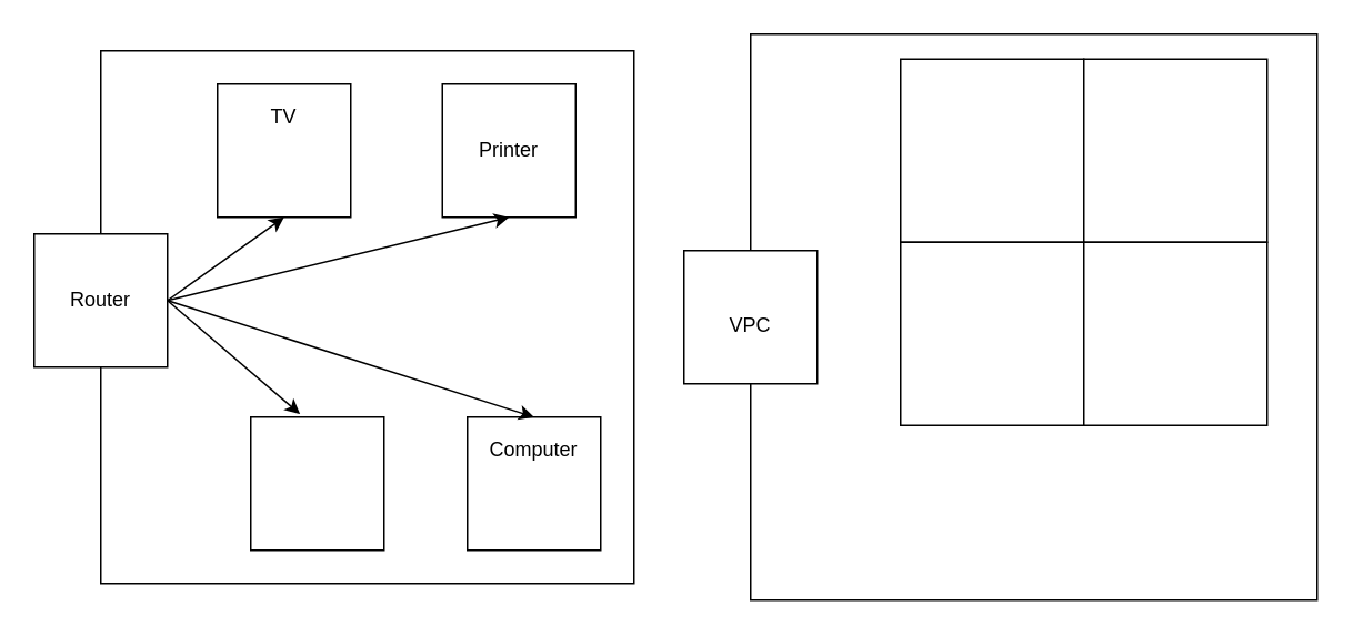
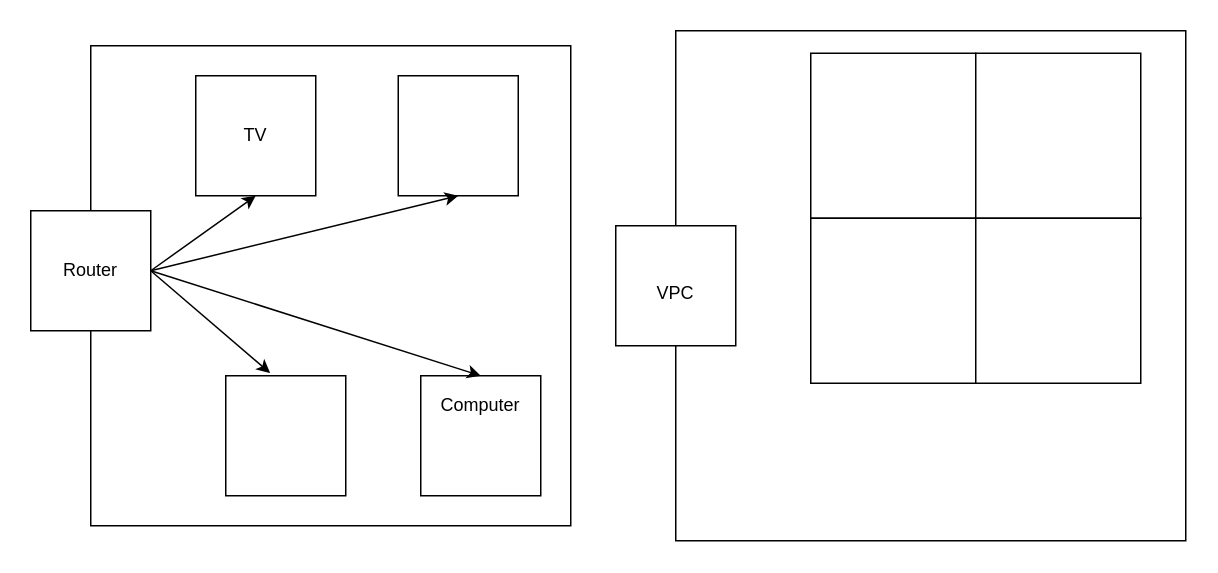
- <mxCell id="13" value="TV" style="text;html=1;strokeColor=none;fillColor=none;align=center;verticalAlign=middle;whiteSpace=wrap;rounded=0;" vertex="1" parent="1"><mxGeometry x="140" y="55" width="60" height="30" as="geometry" /></mxCell>
+ <mxCell id="13" value="TV" style="text;html=1;strokeColor=none;fillColor=none;align=center;verticalAlign=middle;whiteSpace=wrap;rounded=0;" vertex="1" parent="1"><mxGeometry x="140" y="75" width="60" height="30" as="geometry" /></mxCell>
- <mxCell id="14" value="Printer" style="text;html=1;strokeColor=none;fillColor=none;align=center;verticalAlign=middle;whiteSpace=wrap;rounded=0;" vertex="1" parent="1"><mxGeometry x="275" y="75" width="60" height="30" as="geometry" /></mxCell>
